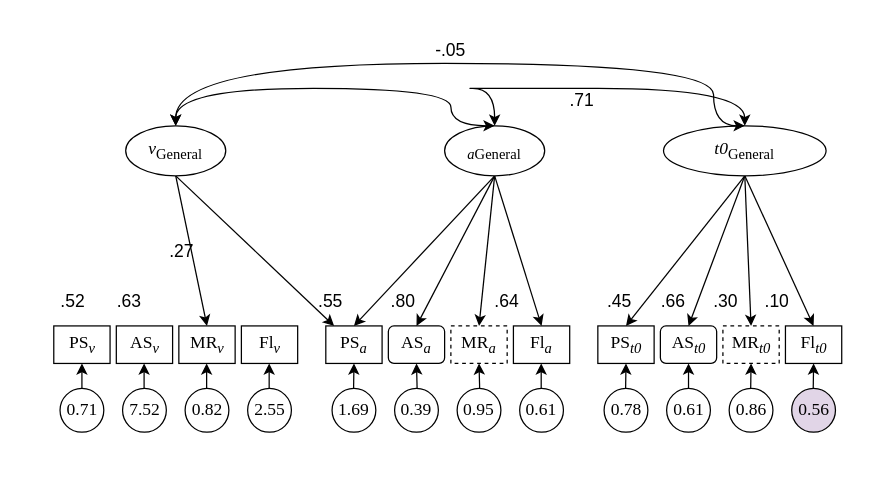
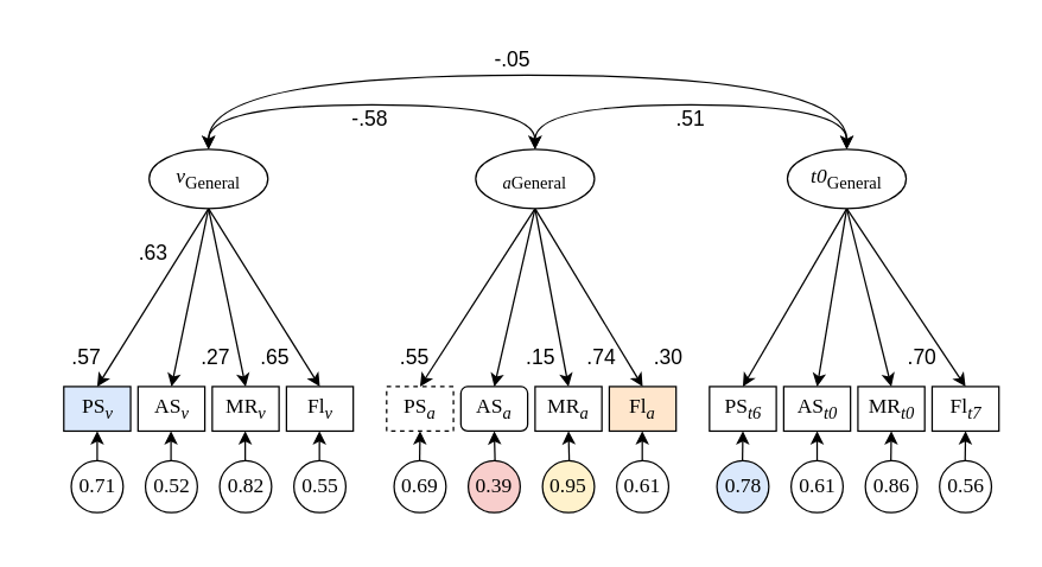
- <mxCell id="71" value="&lt;font style=&quot;font-size: 14px;&quot;&gt;-.05&lt;/font&gt;" style="text;html=1;strokeColor=none;fillColor=none;align=center;verticalAlign=middle;whiteSpace=wrap;rounded=0;" vertex="1" parent="1"><mxGeometry x="345" y="30" width="30" height="20" as="geometry" /></mxCell>
+ <mxCell id="71" value="&lt;font style=&quot;font-size: 14px;&quot;&gt;-.05&lt;/font&gt;" style="text;html=1;strokeColor=none;fillColor=none;align=center;verticalAlign=middle;whiteSpace=wrap;rounded=0;" vertex="1" parent="1"><mxGeometry x="330" y="30" width="30" height="20" as="geometry" /></mxCell>
+ <mxCell id="69" value="&lt;font style=&quot;font-size: 14px;&quot;&gt;-.58&lt;/font&gt;" style="text;html=1;strokeColor=none;fillColor=none;align=center;verticalAlign=middle;whiteSpace=wrap;rounded=0;" vertex="1" parent="1"><mxGeometry x="234" y="70" width="30" height="20" as="geometry" /></mxCell>
- <mxCell id="70" value="&lt;font style=&quot;font-size: 14px;&quot;&gt;.71&lt;/font&gt;" style="text;html=1;strokeColor=none;fillColor=none;align=center;verticalAlign=middle;whiteSpace=wrap;rounded=0;" vertex="1" parent="1"><mxGeometry x="450" y="70" width="30" height="20" as="geometry" /></mxCell>
+ <mxCell id="70" value="&lt;font style=&quot;font-size: 14px;&quot;&gt;.51&lt;/font&gt;" style="text;html=1;strokeColor=none;fillColor=none;align=center;verticalAlign=middle;whiteSpace=wrap;rounded=0;" vertex="1" parent="1"><mxGeometry x="450" y="70" width="30" height="20" as="geometry" /></mxCell>
- <mxCell id="11" value="&lt;font style=&quot;font-size: 14px;&quot; face=&quot;Tahoma&quot;&gt;&lt;sub style=&quot;&quot;&gt;&lt;i style=&quot;&quot;&gt;a&lt;/i&gt;General&lt;/sub&gt;&lt;/font&gt;" style="ellipse;whiteSpace=wrap;html=1;" vertex="1" parent="1"><mxGeometry x="355" y="100" width="80" height="40" as="geometry" /></mxCell>
+ <mxCell id="11" value="&lt;font style=&quot;font-size: 14px;&quot; face=&quot;Tahoma&quot;&gt;&lt;sub style=&quot;&quot;&gt;&lt;i style=&quot;&quot;&gt;a&lt;/i&gt;General&lt;/sub&gt;&lt;/font&gt;" style="ellipse;whiteSpace=wrap;html=1;" vertex="1" parent="1"><mxGeometry x="320" y="100" width="80" height="40" as="geometry" /></mxCell>
- <mxCell id="16" value="&lt;font style=&quot;font-size: 14px;&quot; face=&quot;Tahoma&quot;&gt;&lt;i&gt;t0&lt;/i&gt;&lt;sub style=&quot;&quot;&gt;General&lt;/sub&gt;&lt;/font&gt;" style="ellipse;whiteSpace=wrap;html=1;" vertex="1" parent="1"><mxGeometry x="530" y="100" width="130" height="40" as="geometry" /></mxCell>
+ <mxCell id="16" value="&lt;font style=&quot;font-size: 14px;&quot; face=&quot;Tahoma&quot;&gt;&lt;i&gt;t0&lt;/i&gt;&lt;sub style=&quot;&quot;&gt;General&lt;/sub&gt;&lt;/font&gt;" style="ellipse;whiteSpace=wrap;html=1;" vertex="1" parent="1"><mxGeometry x="530" y="100" width="80" height="40" as="geometry" /></mxCell>
+ <mxCell id="3" style="rounded=0;orthogonalLoop=1;jettySize=auto;html=1;entryX=0.5;entryY=0;entryDx=0;entryDy=0;exitX=0.5;exitY=1;exitDx=0;exitDy=0;" edge="1" parent="1" source="6" target="18"><mxGeometry relative="1" as="geometry" /></mxCell>
- <mxCell id="5" style="rounded=0;orthogonalLoop=1;jettySize=auto;html=1;exitX=0.5;exitY=1;exitDx=0;exitDy=0;" edge="1" parent="1" source="6" target="21"><mxGeometry relative="1" as="geometry" /></mxCell>
+ <mxCell id="5" style="rounded=0;orthogonalLoop=1;jettySize=auto;html=1;entryX=0.5;entryY=0;entryDx=0;entryDy=0;exitX=0.5;exitY=1;exitDx=0;exitDy=0;" edge="1" parent="1" source="6" target="20"><mxGeometry relative="1" as="geometry" /></mxCell>
+ <mxCell id="29" value="" style="endArrow=classic;html=1;rounded=0;exitX=0.5;exitY=1;exitDx=0;exitDy=0;entryX=0.5;entryY=0;entryDx=0;entryDy=0;" edge="1" parent="1" source="6" target="17"><mxGeometry width="50" height="50" relative="1" as="geometry"><mxPoint x="370" y="250" as="sourcePoint" /><mxPoint x="420" y="200" as="targetPoint" /></mxGeometry></mxCell>
- <mxCell id="32" value="&lt;font style=&quot;font-size: 14px;&quot;&gt;.27&lt;/font&gt;" style="text;html=1;strokeColor=none;fillColor=none;align=center;verticalAlign=middle;whiteSpace=wrap;rounded=0;" vertex="1" parent="1"><mxGeometry x="130" y="190" width="30" height="20" as="geometry" /></mxCell>
+ <mxCell id="32" value="&lt;font style=&quot;font-size: 14px;&quot;&gt;.27&lt;/font&gt;" style="text;html=1;strokeColor=none;fillColor=none;align=center;verticalAlign=middle;whiteSpace=wrap;rounded=0;" vertex="1" parent="1"><mxGeometry x="130" y="230" width="30" height="20" as="geometry" /></mxCell>
- <mxCell id="30" value="&lt;font style=&quot;font-size: 14px;&quot;&gt;.52&lt;/font&gt;" style="text;html=1;strokeColor=none;fillColor=none;align=center;verticalAlign=middle;whiteSpace=wrap;rounded=0;" vertex="1" parent="1"><mxGeometry x="42.5" y="230" width="30" height="20" as="geometry" /></mxCell>
+ <mxCell id="30" value="&lt;font style=&quot;font-size: 14px;&quot;&gt;.57&lt;/font&gt;" style="text;html=1;strokeColor=none;fillColor=none;align=center;verticalAlign=middle;whiteSpace=wrap;rounded=0;" vertex="1" parent="1"><mxGeometry x="42.5" y="230" width="30" height="20" as="geometry" /></mxCell>
- <mxCell id="31" value="&lt;font style=&quot;font-size: 14px;&quot;&gt;.63&lt;/font&gt;" style="text;html=1;strokeColor=none;fillColor=none;align=center;verticalAlign=middle;whiteSpace=wrap;rounded=0;" vertex="1" parent="1"><mxGeometry x="87.5" y="230" width="30" height="20" as="geometry" /></mxCell>
+ <mxCell id="31" value="&lt;font style=&quot;font-size: 14px;&quot;&gt;.63&lt;/font&gt;" style="text;html=1;strokeColor=none;fillColor=none;align=center;verticalAlign=middle;whiteSpace=wrap;rounded=0;" vertex="1" parent="1"><mxGeometry x="87.5" y="160" width="30" height="20" as="geometry" /></mxCell>
+ <mxCell id="33" value="&lt;font style=&quot;font-size: 14px;&quot;&gt;.65&lt;/font&gt;" style="text;html=1;strokeColor=none;fillColor=none;align=center;verticalAlign=middle;whiteSpace=wrap;rounded=0;" vertex="1" parent="1"><mxGeometry x="170" y="230" width="30" height="20" as="geometry" /></mxCell>
- <mxCell id="34" value="&lt;font style=&quot;font-size: 14px;&quot;&gt;.55&lt;/font&gt;" style="text;html=1;strokeColor=none;fillColor=none;align=center;verticalAlign=middle;whiteSpace=wrap;rounded=0;" vertex="1" parent="1"><mxGeometry x="249" y="230" width="30" height="20" as="geometry" /></mxCell>
+ <mxCell id="34" value="&lt;font style=&quot;font-size: 14px;&quot;&gt;.55&lt;/font&gt;" style="text;html=1;strokeColor=none;fillColor=none;align=center;verticalAlign=middle;whiteSpace=wrap;rounded=0;" vertex="1" parent="1"><mxGeometry x="264" y="230" width="30" height="20" as="geometry" /></mxCell>
- <mxCell id="35" value="&lt;font style=&quot;font-size: 14px;&quot;&gt;.80&lt;/font&gt;" style="text;html=1;strokeColor=none;fillColor=none;align=center;verticalAlign=middle;whiteSpace=wrap;rounded=0;" vertex="1" parent="1"><mxGeometry x="307" y="230" width="30" height="20" as="geometry" /></mxCell>
+ <mxCell id="36" value="&lt;font style=&quot;font-size: 14px;&quot;&gt;.15&lt;/font&gt;" style="text;html=1;strokeColor=none;fillColor=none;align=center;verticalAlign=middle;whiteSpace=wrap;rounded=0;" vertex="1" parent="1"><mxGeometry x="349" y="230" width="30" height="20" as="geometry" /></mxCell>
- <mxCell id="65" value="&lt;font style=&quot;font-size: 14px;&quot;&gt;.64&lt;/font&gt;" style="text;html=1;strokeColor=none;fillColor=none;align=center;verticalAlign=middle;whiteSpace=wrap;rounded=0;" vertex="1" parent="1"><mxGeometry x="390" y="230" width="30" height="20" as="geometry" /></mxCell>
+ <mxCell id="65" value="&lt;font style=&quot;font-size: 14px;&quot;&gt;.74&lt;/font&gt;" style="text;html=1;strokeColor=none;fillColor=none;align=center;verticalAlign=middle;whiteSpace=wrap;rounded=0;" vertex="1" parent="1"><mxGeometry x="390" y="230" width="30" height="20" as="geometry" /></mxCell>
- <mxCell id="37" value="&lt;font style=&quot;font-size: 14px;&quot;&gt;.45&lt;/font&gt;" style="text;html=1;strokeColor=none;fillColor=none;align=center;verticalAlign=middle;whiteSpace=wrap;rounded=0;" vertex="1" parent="1"><mxGeometry x="480" y="230" width="30" height="20" as="geometry" /></mxCell>
- <mxCell id="38" value="&lt;font style=&quot;font-size: 14px;&quot;&gt;.66&lt;/font&gt;" style="text;html=1;strokeColor=none;fillColor=none;align=center;verticalAlign=middle;whiteSpace=wrap;rounded=0;" vertex="1" parent="1"><mxGeometry x="522.5" y="230" width="30" height="20" as="geometry" /></mxCell>
- <mxCell id="39" value="&lt;font style=&quot;font-size: 14px;&quot;&gt;.30&lt;/font&gt;" style="text;html=1;strokeColor=none;fillColor=none;align=center;verticalAlign=middle;whiteSpace=wrap;rounded=0;" vertex="1" parent="1"><mxGeometry x="565" y="230" width="30" height="20" as="geometry" /></mxCell>
+ <mxCell id="39" value="&lt;font style=&quot;font-size: 14px;&quot;&gt;.30&lt;/font&gt;" style="text;html=1;strokeColor=none;fillColor=none;align=center;verticalAlign=middle;whiteSpace=wrap;rounded=0;" vertex="1" parent="1"><mxGeometry x="435" y="230" width="30" height="20" as="geometry" /></mxCell>
- <mxCell id="40" value="&lt;font style=&quot;font-size: 14px;&quot;&gt;.10&lt;/font&gt;" style="text;html=1;strokeColor=none;fillColor=none;align=center;verticalAlign=middle;whiteSpace=wrap;rounded=0;" vertex="1" parent="1"><mxGeometry x="606" y="230" width="30" height="20" as="geometry" /></mxCell>
+ <mxCell id="40" value="&lt;font style=&quot;font-size: 14px;&quot;&gt;.70&lt;/font&gt;" style="text;html=1;strokeColor=none;fillColor=none;align=center;verticalAlign=middle;whiteSpace=wrap;rounded=0;" vertex="1" parent="1"><mxGeometry x="606" y="230" width="30" height="20" as="geometry" /></mxCell>
- <mxCell id="17" value="&lt;font style=&quot;font-size: 14px;&quot; face=&quot;Tahoma&quot;&gt;PS&lt;i&gt;&lt;sub&gt;v&lt;/sub&gt;&lt;/i&gt;&lt;/font&gt;" style="rounded=0;whiteSpace=wrap;html=1;" vertex="1" parent="1"><mxGeometry x="42.5" y="260" width="45" height="30" as="geometry" /></mxCell>
+ <mxCell id="17" value="&lt;font style=&quot;font-size: 14px;&quot; face=&quot;Tahoma&quot;&gt;PS&lt;i&gt;&lt;sub&gt;v&lt;/sub&gt;&lt;/i&gt;&lt;/font&gt;" style="rounded=0;whiteSpace=wrap;html=1;fillColor=#dae8fc;" vertex="1" parent="1"><mxGeometry x="42.5" y="260" width="45" height="30" as="geometry" /></mxCell>
- <mxCell id="21" value="&lt;font style=&quot;font-size: 14px;&quot; face=&quot;Tahoma&quot;&gt;PS&lt;i&gt;&lt;sub&gt;a&lt;/sub&gt;&lt;/i&gt;&lt;/font&gt;" style="rounded=0;whiteSpace=wrap;html=1;" vertex="1" parent="1"><mxGeometry x="260" y="260" width="45" height="30" as="geometry" /></mxCell>
+ <mxCell id="21" value="&lt;font style=&quot;font-size: 14px;&quot; face=&quot;Tahoma&quot;&gt;PS&lt;i&gt;&lt;sub&gt;a&lt;/sub&gt;&lt;/i&gt;&lt;/font&gt;" style="rounded=0;whiteSpace=wrap;html=1;dashed=1;" vertex="1" parent="1"><mxGeometry x="260" y="260" width="45" height="30" as="geometry" /></mxCell>
- <mxCell id="23" value="&lt;font style=&quot;font-size: 14px;&quot; face=&quot;Tahoma&quot;&gt;MR&lt;i&gt;&lt;sub&gt;a&lt;/sub&gt;&lt;/i&gt;&lt;/font&gt;" style="rounded=0;whiteSpace=wrap;html=1;dashed=1;" vertex="1" parent="1"><mxGeometry x="360" y="260" width="45" height="30" as="geometry" /></mxCell>
+ <mxCell id="23" value="&lt;font style=&quot;font-size: 14px;&quot; face=&quot;Tahoma&quot;&gt;MR&lt;i&gt;&lt;sub&gt;a&lt;/sub&gt;&lt;/i&gt;&lt;/font&gt;" style="rounded=0;whiteSpace=wrap;html=1;" vertex="1" parent="1"><mxGeometry x="360" y="260" width="45" height="30" as="geometry" /></mxCell>
- <mxCell id="24" value="&lt;font style=&quot;font-size: 14px;&quot; face=&quot;Tahoma&quot;&gt;Fl&lt;i&gt;&lt;sub&gt;a&lt;/sub&gt;&lt;/i&gt;&lt;/font&gt;" style="rounded=0;whiteSpace=wrap;html=1;" vertex="1" parent="1"><mxGeometry x="410" y="260" width="45" height="30" as="geometry" /></mxCell>
+ <mxCell id="24" value="&lt;font style=&quot;font-size: 14px;&quot; face=&quot;Tahoma&quot;&gt;Fl&lt;i&gt;&lt;sub&gt;a&lt;/sub&gt;&lt;/i&gt;&lt;/font&gt;" style="rounded=0;whiteSpace=wrap;html=1;fillColor=#ffe6cc;" vertex="1" parent="1"><mxGeometry x="410" y="260" width="45" height="30" as="geometry" /></mxCell>
- <mxCell id="25" value="&lt;font style=&quot;font-size: 14px;&quot; face=&quot;Tahoma&quot;&gt;PS&lt;i&gt;&lt;sub&gt;t0&lt;/sub&gt;&lt;/i&gt;&lt;/font&gt;" style="rounded=0;whiteSpace=wrap;html=1;" vertex="1" parent="1"><mxGeometry x="477.5" y="260" width="45" height="30" as="geometry" /></mxCell>
+ <mxCell id="25" value="&lt;font style=&quot;font-size: 14px;&quot; face=&quot;Tahoma&quot;&gt;PS&lt;i&gt;&lt;sub&gt;t6&lt;/sub&gt;&lt;/i&gt;&lt;/font&gt;" style="rounded=0;whiteSpace=wrap;html=1;" vertex="1" parent="1"><mxGeometry x="477.5" y="260" width="45" height="30" as="geometry" /></mxCell>
- <mxCell id="26" value="&lt;font style=&quot;font-size: 14px;&quot; face=&quot;Tahoma&quot;&gt;AS&lt;i&gt;&lt;sub&gt;t0&lt;/sub&gt;&lt;/i&gt;&lt;/font&gt;" style="whiteSpace=wrap;html=1;rounded=1;" vertex="1" parent="1"><mxGeometry x="527.5" y="260" width="45" height="30" as="geometry" /></mxCell>
+ <mxCell id="26" value="&lt;font style=&quot;font-size: 14px;&quot; face=&quot;Tahoma&quot;&gt;AS&lt;i&gt;&lt;sub&gt;t0&lt;/sub&gt;&lt;/i&gt;&lt;/font&gt;" style="rounded=0;whiteSpace=wrap;html=1;" vertex="1" parent="1"><mxGeometry x="527.5" y="260" width="45" height="30" as="geometry" /></mxCell>
- <mxCell id="27" value="&lt;font style=&quot;font-size: 14px;&quot; face=&quot;Tahoma&quot;&gt;MR&lt;i&gt;&lt;sub&gt;t0&lt;/sub&gt;&lt;/i&gt;&lt;/font&gt;" style="rounded=0;whiteSpace=wrap;html=1;dashed=1;" vertex="1" parent="1"><mxGeometry x="577.5" y="260" width="45" height="30" as="geometry" /></mxCell>
+ <mxCell id="27" value="&lt;font style=&quot;font-size: 14px;&quot; face=&quot;Tahoma&quot;&gt;MR&lt;i&gt;&lt;sub&gt;t0&lt;/sub&gt;&lt;/i&gt;&lt;/font&gt;" style="rounded=0;whiteSpace=wrap;html=1;" vertex="1" parent="1"><mxGeometry x="577.5" y="260" width="45" height="30" as="geometry" /></mxCell>
- <mxCell id="28" value="&lt;font style=&quot;font-size: 14px;&quot; face=&quot;Tahoma&quot;&gt;Fl&lt;i&gt;&lt;sub&gt;t0&lt;/sub&gt;&lt;/i&gt;&lt;/font&gt;" style="rounded=0;whiteSpace=wrap;html=1;" vertex="1" parent="1"><mxGeometry x="627.5" y="260" width="45" height="30" as="geometry" /></mxCell>
+ <mxCell id="28" value="&lt;font style=&quot;font-size: 14px;&quot; face=&quot;Tahoma&quot;&gt;Fl&lt;i&gt;&lt;sub&gt;t7&lt;/sub&gt;&lt;/i&gt;&lt;/font&gt;" style="rounded=0;whiteSpace=wrap;html=1;" vertex="1" parent="1"><mxGeometry x="627.5" y="260" width="45" height="30" as="geometry" /></mxCell>
- <mxCell id="57" value="&lt;font style=&quot;font-size: 14px;&quot; face=&quot;Tahoma&quot;&gt;0.39&lt;/font&gt;" style="ellipse;whiteSpace=wrap;html=1;aspect=fixed;align=center;" vertex="1" parent="1"><mxGeometry x="315" y="310" width="35" height="35" as="geometry" /></mxCell>
+ <mxCell id="57" value="&lt;font style=&quot;font-size: 14px;&quot; face=&quot;Tahoma&quot;&gt;0.39&lt;/font&gt;" style="ellipse;whiteSpace=wrap;html=1;aspect=fixed;align=center;fillColor=#f8cecc;" vertex="1" parent="1"><mxGeometry x="315" y="310" width="35" height="35" as="geometry" /></mxCell>
- <mxCell id="58" value="&lt;font style=&quot;font-size: 14px;&quot; face=&quot;Tahoma&quot;&gt;0.95&lt;/font&gt;" style="ellipse;whiteSpace=wrap;html=1;aspect=fixed;align=center;" vertex="1" parent="1"><mxGeometry x="365" y="310" width="35" height="35" as="geometry" /></mxCell>
+ <mxCell id="58" value="&lt;font style=&quot;font-size: 14px;&quot; face=&quot;Tahoma&quot;&gt;0.95&lt;/font&gt;" style="ellipse;whiteSpace=wrap;html=1;aspect=fixed;align=center;fillColor=#fff2cc;" vertex="1" parent="1"><mxGeometry x="365" y="310" width="35" height="35" as="geometry" /></mxCell>
- <mxCell id="59" value="&lt;font style=&quot;font-size: 14px;&quot; face=&quot;Tahoma&quot;&gt;0.78&lt;/font&gt;" style="ellipse;whiteSpace=wrap;html=1;aspect=fixed;align=center;" vertex="1" parent="1"><mxGeometry x="482.5" y="310" width="35" height="35" as="geometry" /></mxCell>
+ <mxCell id="59" value="&lt;font style=&quot;font-size: 14px;&quot; face=&quot;Tahoma&quot;&gt;0.78&lt;/font&gt;" style="ellipse;whiteSpace=wrap;html=1;aspect=fixed;align=center;fillColor=#dae8fc;" vertex="1" parent="1"><mxGeometry x="482.5" y="310" width="35" height="35" as="geometry" /></mxCell>
- <mxCell id="62" value="&lt;font style=&quot;font-size: 14px;&quot; face=&quot;Tahoma&quot;&gt;0.56&lt;/font&gt;" style="ellipse;whiteSpace=wrap;html=1;aspect=fixed;align=center;fillColor=#e1d5e7;" vertex="1" parent="1"><mxGeometry x="632.5" y="310" width="35" height="35" as="geometry" /></mxCell>
+ <mxCell id="62" value="&lt;font style=&quot;font-size: 14px;&quot; face=&quot;Tahoma&quot;&gt;0.56&lt;/font&gt;" style="ellipse;whiteSpace=wrap;html=1;aspect=fixed;align=center;" vertex="1" parent="1"><mxGeometry x="632.5" y="310" width="35" height="35" as="geometry" /></mxCell>
- <mxCell id="53" value="&lt;font style=&quot;font-size: 14px;&quot; face=&quot;Tahoma&quot;&gt;7.52&lt;/font&gt;" style="ellipse;whiteSpace=wrap;html=1;aspect=fixed;align=center;" vertex="1" parent="1"><mxGeometry x="97.5" y="310" width="35" height="35" as="geometry" /></mxCell>
+ <mxCell id="53" value="&lt;font style=&quot;font-size: 14px;&quot; face=&quot;Tahoma&quot;&gt;0.52&lt;/font&gt;" style="ellipse;whiteSpace=wrap;html=1;aspect=fixed;align=center;" vertex="1" parent="1"><mxGeometry x="97.5" y="310" width="35" height="35" as="geometry" /></mxCell>
- <mxCell id="55" value="&lt;font style=&quot;font-size: 14px;&quot; face=&quot;Tahoma&quot;&gt;2.55&lt;/font&gt;" style="ellipse;whiteSpace=wrap;html=1;aspect=fixed;align=center;" vertex="1" parent="1"><mxGeometry x="197.5" y="310" width="35" height="35" as="geometry" /></mxCell>
+ <mxCell id="55" value="&lt;font style=&quot;font-size: 14px;&quot; face=&quot;Tahoma&quot;&gt;0.55&lt;/font&gt;" style="ellipse;whiteSpace=wrap;html=1;aspect=fixed;align=center;" vertex="1" parent="1"><mxGeometry x="197.5" y="310" width="35" height="35" as="geometry" /></mxCell>
- <mxCell id="56" value="&lt;font style=&quot;font-size: 14px;&quot; face=&quot;Tahoma&quot;&gt;1.69&lt;/font&gt;" style="ellipse;whiteSpace=wrap;html=1;aspect=fixed;align=center;" vertex="1" parent="1"><mxGeometry x="265" y="310" width="35" height="35" as="geometry" /></mxCell>
+ <mxCell id="56" value="&lt;font style=&quot;font-size: 14px;&quot; face=&quot;Tahoma&quot;&gt;0.69&lt;/font&gt;" style="ellipse;whiteSpace=wrap;html=1;aspect=fixed;align=center;" vertex="1" parent="1"><mxGeometry x="265" y="310" width="35" height="35" as="geometry" /></mxCell>
